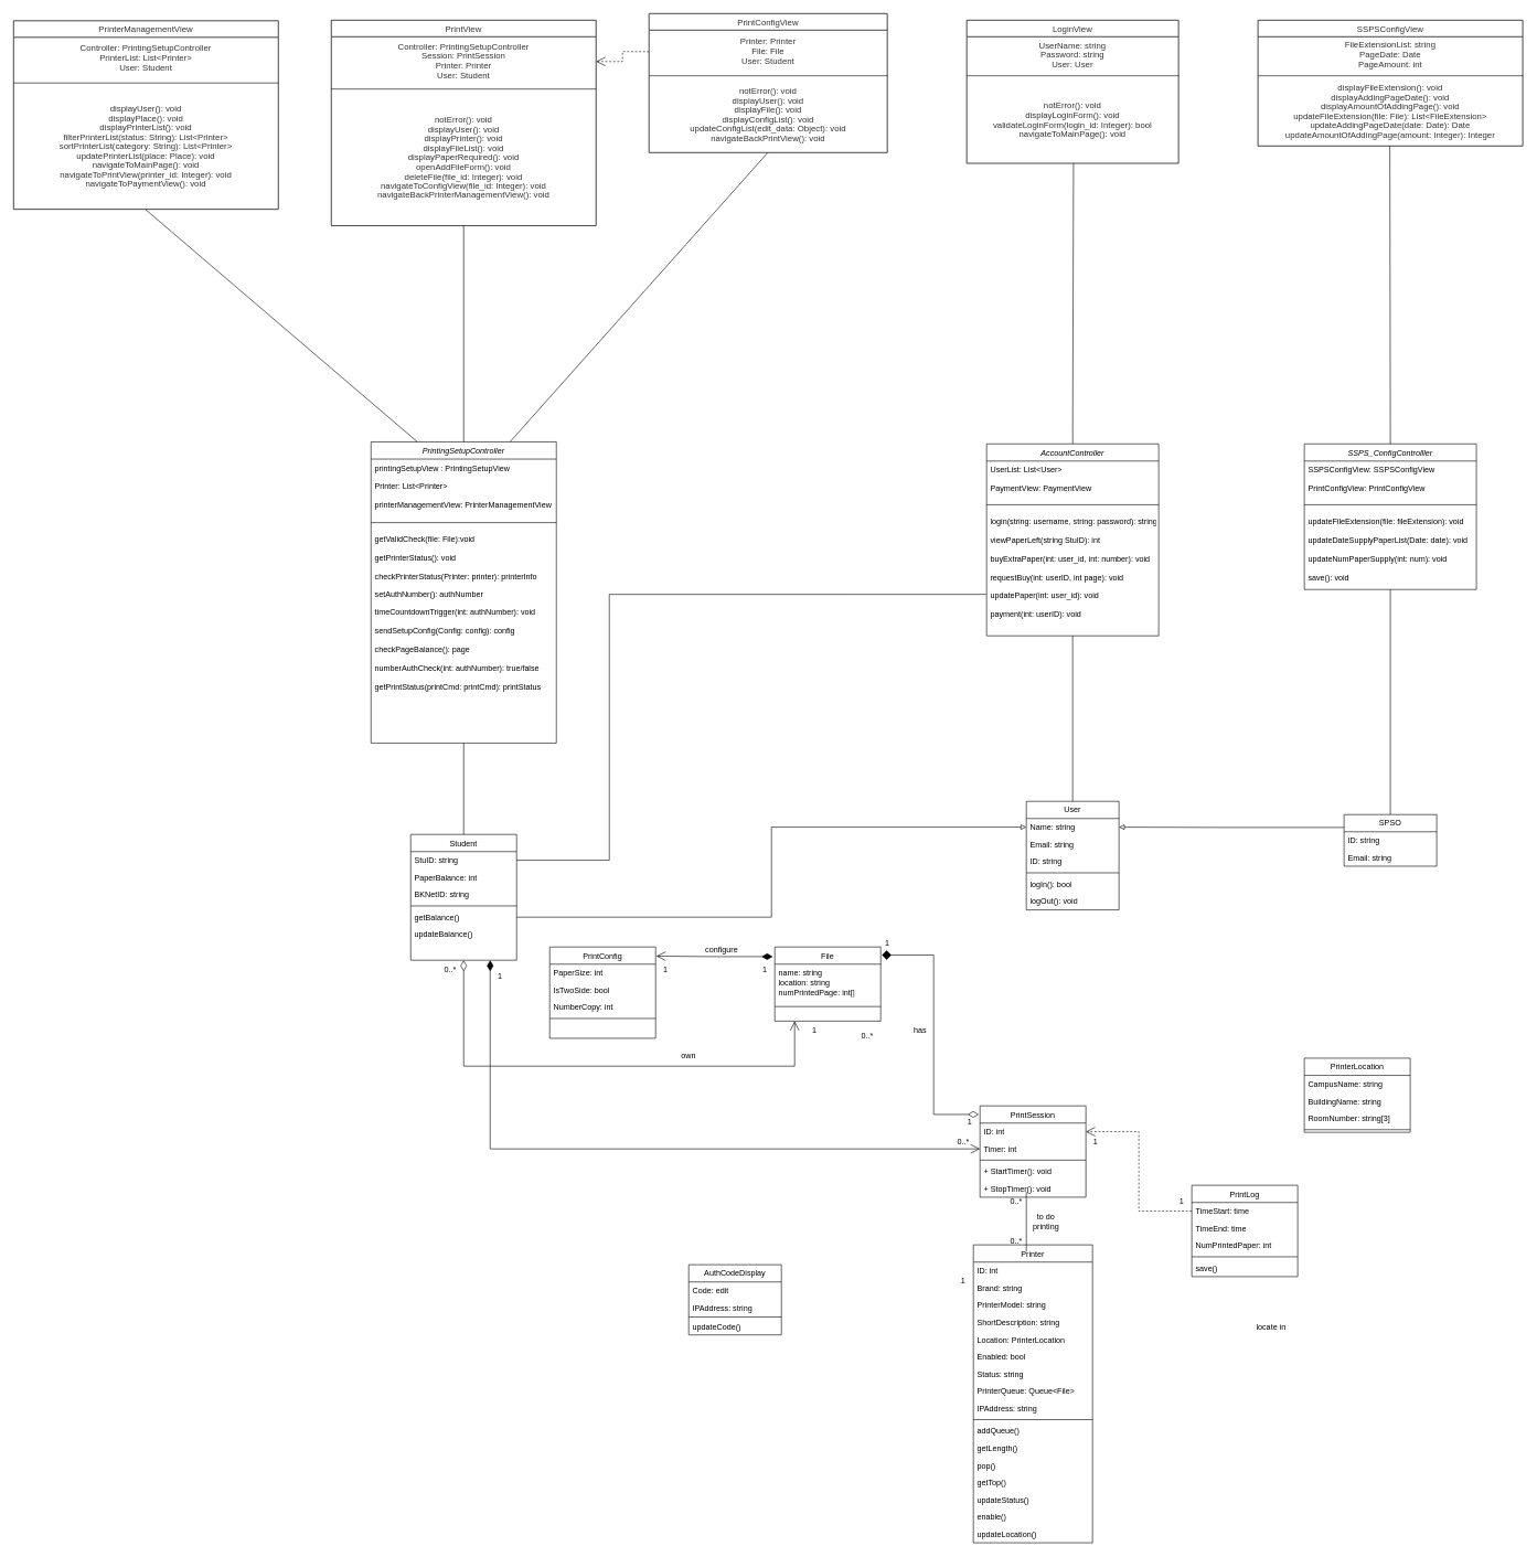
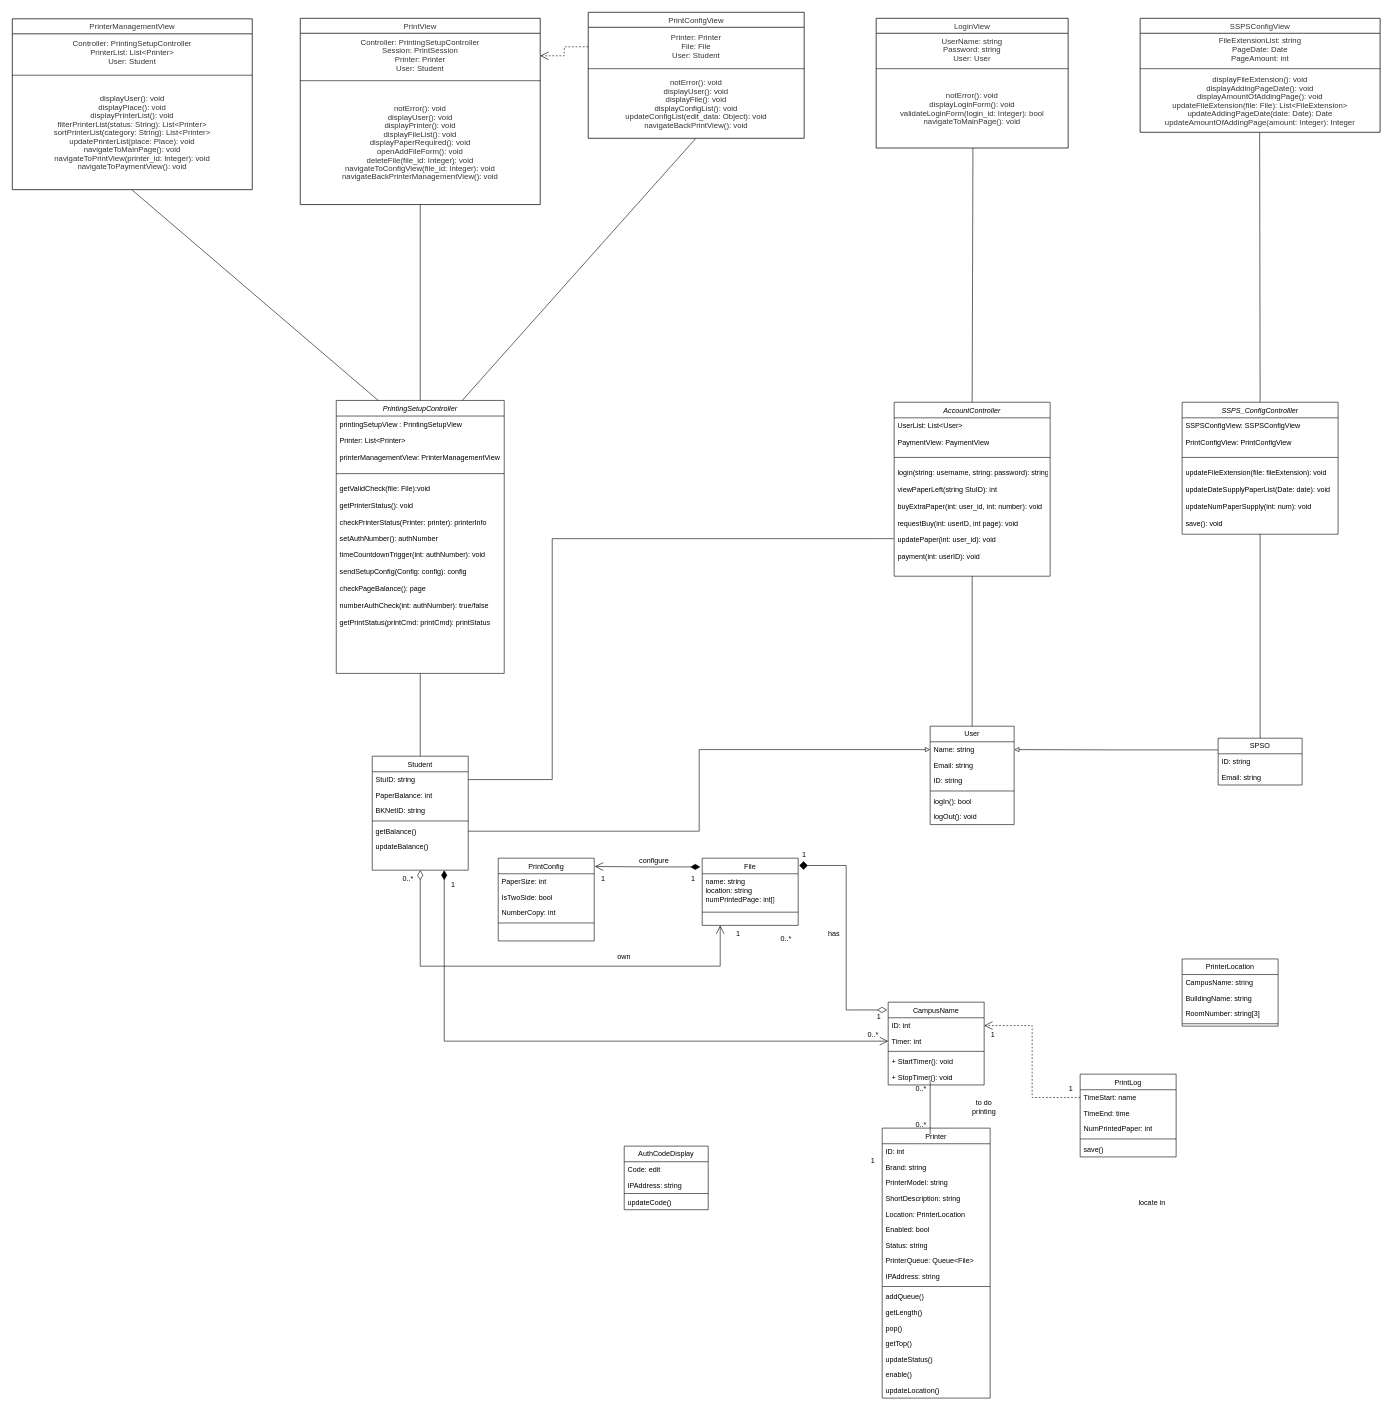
- <mxCell id="76" value="PrintSession" style="swimlane;fontStyle=0;align=center;verticalAlign=top;childLayout=stackLayout;horizontal=1;startSize=26;horizontalStack=0;resizeParent=1;resizeLast=0;collapsible=1;marginBottom=0;rounded=0;shadow=0;strokeWidth=1;" vertex="1" parent="1"><mxGeometry x="1480" y="1670" width="160" height="138" as="geometry"><mxRectangle x="340" y="380" width="170" height="26" as="alternateBounds" /></mxGeometry></mxCell>
+ <mxCell id="76" value="CampusName" style="swimlane;fontStyle=0;align=center;verticalAlign=top;childLayout=stackLayout;horizontal=1;startSize=26;horizontalStack=0;resizeParent=1;resizeLast=0;collapsible=1;marginBottom=0;rounded=0;shadow=0;strokeWidth=1;" vertex="1" parent="1"><mxGeometry x="1480" y="1670" width="160" height="138" as="geometry"><mxRectangle x="340" y="380" width="170" height="26" as="alternateBounds" /></mxGeometry></mxCell>
- <mxCell id="93" value="TimeStart: time" style="text;align=left;verticalAlign=top;spacingLeft=4;spacingRight=4;overflow=hidden;rotatable=0;points=[[0,0.5],[1,0.5]];portConstraint=eastwest;" vertex="1" parent="92"><mxGeometry y="26" width="160" height="26" as="geometry" /></mxCell>
+ <mxCell id="93" value="TimeStart: name" style="text;align=left;verticalAlign=top;spacingLeft=4;spacingRight=4;overflow=hidden;rotatable=0;points=[[0,0.5],[1,0.5]];portConstraint=eastwest;" vertex="1" parent="92"><mxGeometry y="26" width="160" height="26" as="geometry" /></mxCell>
- <mxCell id="123" value="to do printing" style="text;html=1;strokeColor=none;fillColor=none;align=center;verticalAlign=middle;whiteSpace=wrap;rounded=0;" vertex="1" parent="1"><mxGeometry x="1550" y="1830" width="60" height="30" as="geometry" /></mxCell>
+ <mxCell id="123" value="to do printing" style="text;html=1;strokeColor=none;fillColor=none;align=center;verticalAlign=middle;whiteSpace=wrap;rounded=0;" vertex="1" parent="1"><mxGeometry x="1610" y="1830" width="60" height="30" as="geometry" /></mxCell>
